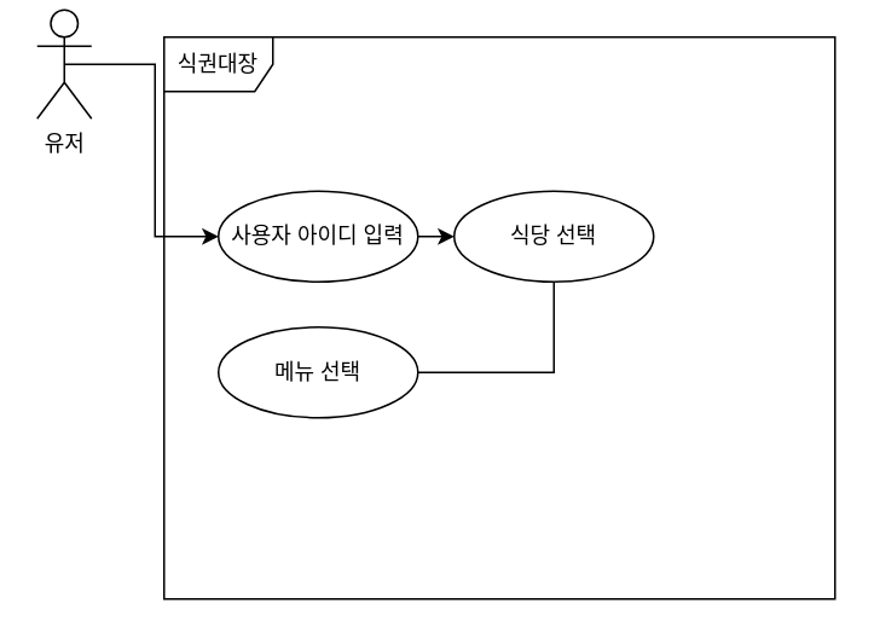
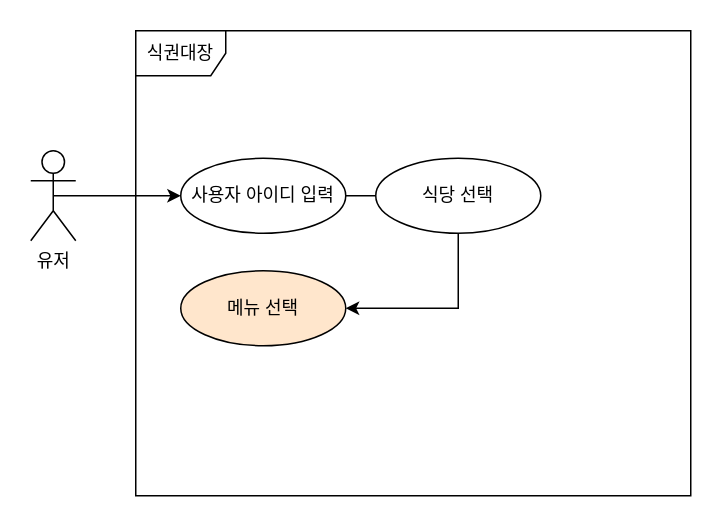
- <mxCell id="3" value="유저&lt;br&gt;" style="shape=umlActor;verticalLabelPosition=bottom;verticalAlign=top;html=1;outlineConnect=0;" vertex="1" parent="1"><mxGeometry x="20" y="5" width="30" height="60" as="geometry" /></mxCell>
+ <mxCell id="3" value="유저&lt;br&gt;" style="shape=umlActor;verticalLabelPosition=bottom;verticalAlign=top;html=1;outlineConnect=0;" vertex="1" parent="1"><mxGeometry x="20" y="100" width="30" height="60" as="geometry" /></mxCell>
- <mxCell id="5" style="edgeStyle=orthogonalEdgeStyle;rounded=0;orthogonalLoop=1;jettySize=auto;html=1;exitX=1;exitY=0.5;exitDx=0;exitDy=0;entryX=0;entryY=0.5;entryDx=0;entryDy=0;" edge="1" parent="1" source="6" target="8"><mxGeometry relative="1" as="geometry" /></mxCell>
+ <mxCell id="5" style="edgeStyle=orthogonalEdgeStyle;rounded=0;orthogonalLoop=1;jettySize=auto;html=1;exitX=1;exitY=0.5;exitDx=0;exitDy=0;entryX=0;entryY=0.5;entryDx=0;entryDy=0;endArrow=none;" edge="1" parent="1" source="6" target="8"><mxGeometry relative="1" as="geometry" /></mxCell>
- <mxCell id="9" value="메뉴 선택" style="ellipse;whiteSpace=wrap;html=1;" vertex="1" parent="1"><mxGeometry x="120" y="180" width="110" height="50" as="geometry" /></mxCell>
+ <mxCell id="9" value="메뉴 선택" style="ellipse;whiteSpace=wrap;html=1;fillColor=#ffe6cc;" vertex="1" parent="1"><mxGeometry x="120" y="180" width="110" height="50" as="geometry" /></mxCell>
- <mxCell id="7" style="edgeStyle=orthogonalEdgeStyle;rounded=0;orthogonalLoop=1;jettySize=auto;html=1;exitX=0.5;exitY=1;exitDx=0;exitDy=0;entryX=1;entryY=0.5;entryDx=0;entryDy=0;endArrow=none;" edge="1" parent="1" source="8" target="9"><mxGeometry relative="1" as="geometry" /></mxCell>
+ <mxCell id="7" style="edgeStyle=orthogonalEdgeStyle;rounded=0;orthogonalLoop=1;jettySize=auto;html=1;exitX=0.5;exitY=1;exitDx=0;exitDy=0;entryX=1;entryY=0.5;entryDx=0;entryDy=0;" edge="1" parent="1" source="8" target="9"><mxGeometry relative="1" as="geometry" /></mxCell>
